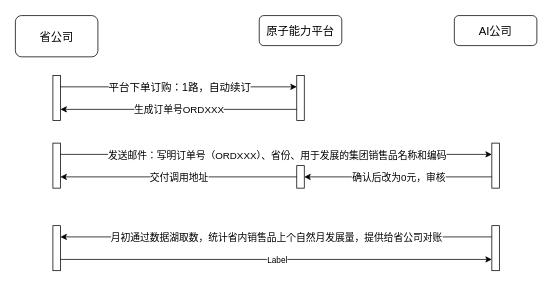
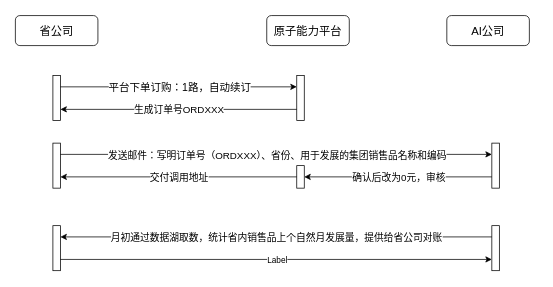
- <mxCell id="4" value="&lt;font style=&quot;font-size: 15px;&quot;&gt;原子能力平台&lt;/font&gt;" style="rounded=1;whiteSpace=wrap;html=1;" parent="1" vertex="1"><mxGeometry x="345" y="20" width="110" height="40" as="geometry" /></mxCell>
+ <mxCell id="4" value="&lt;font style=&quot;font-size: 15px;&quot;&gt;原子能力平台&lt;/font&gt;" style="rounded=1;whiteSpace=wrap;html=1;" parent="1" vertex="1"><mxGeometry x="355" y="20" width="110" height="40" as="geometry" /></mxCell>
- <mxCell id="11" value="&lt;span style=&quot;font-size: 15px;&quot;&gt;AI公司&lt;/span&gt;" style="rounded=1;whiteSpace=wrap;html=1;" parent="1" vertex="1"><mxGeometry x="605" y="20" width="110" height="40" as="geometry" /></mxCell>
+ <mxCell id="11" value="&lt;span style=&quot;font-size: 15px;&quot;&gt;AI公司&lt;/span&gt;" style="rounded=1;whiteSpace=wrap;html=1;" parent="1" vertex="1"><mxGeometry x="595" y="20" width="110" height="40" as="geometry" /></mxCell>
- <mxCell id="2" value="&lt;font style=&quot;font-size: 15px;&quot;&gt;省公司&lt;/font&gt;" style="rounded=1;whiteSpace=wrap;html=1;" parent="1" vertex="1"><mxGeometry x="20" y="20" width="110" height="55" as="geometry" /></mxCell>
+ <mxCell id="2" value="&lt;font style=&quot;font-size: 15px;&quot;&gt;省公司&lt;/font&gt;" style="rounded=1;whiteSpace=wrap;html=1;" parent="1" vertex="1"><mxGeometry x="20" y="20" width="110" height="40" as="geometry" /></mxCell>
